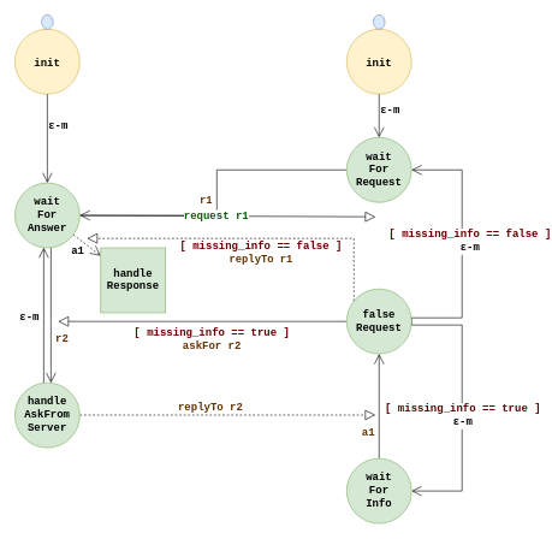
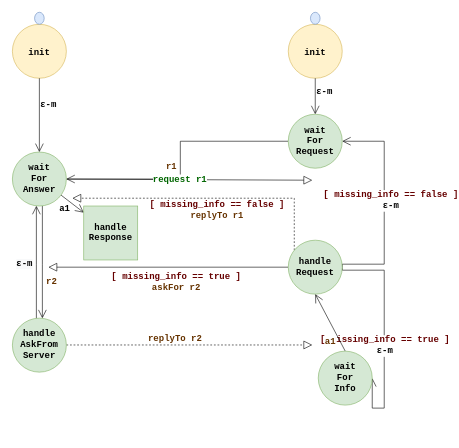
- <mxCell id="22" value="&lt;b&gt;a1&lt;/b&gt;" style="edgeStyle=none;rounded=0;orthogonalLoop=1;jettySize=auto;html=1;fontFamily=Courier New;fontSize=15;endArrow=open;endFill=0;endSize=12;labelBackgroundColor=none;dashed=1;" parent="1" source="23" target="29" edge="1"><mxGeometry x="-0.249" y="-14" relative="1" as="geometry"><mxPoint as="offset" /></mxGeometry></mxCell>
+ <mxCell id="22" value="&lt;b&gt;a1&lt;/b&gt;" style="edgeStyle=none;rounded=0;orthogonalLoop=1;jettySize=auto;html=1;fontFamily=Courier New;fontSize=15;endArrow=open;endFill=0;endSize=12;labelBackgroundColor=none;" parent="1" source="23" target="29" edge="1"><mxGeometry x="-0.249" y="-14" relative="1" as="geometry"><mxPoint as="offset" /></mxGeometry></mxCell>
- <mxCell id="14" value="false&lt;br&gt;Request" style="ellipse;whiteSpace=wrap;html=1;aspect=fixed;fontFamily=Courier New;fontStyle=1;fontSize=15;fillColor=#d5e8d4;strokeColor=#82b366;" parent="1" vertex="1"><mxGeometry x="480" y="400" width="90" height="90" as="geometry" /></mxCell>
+ <mxCell id="14" value="handle&lt;br&gt;Request" style="ellipse;whiteSpace=wrap;html=1;aspect=fixed;fontFamily=Courier New;fontStyle=1;fontSize=15;fillColor=#d5e8d4;strokeColor=#82b366;" parent="1" vertex="1"><mxGeometry x="480" y="400" width="90" height="90" as="geometry" /></mxCell>
- <mxCell id="16" value="wait&lt;br&gt;For&lt;br&gt;Info" style="ellipse;whiteSpace=wrap;html=1;aspect=fixed;fontFamily=Courier New;fontStyle=1;fontSize=15;fillColor=#d5e8d4;strokeColor=#82b366;" parent="1" vertex="1"><mxGeometry x="480" y="635" width="90" height="90" as="geometry" /></mxCell>
+ <mxCell id="16" value="wait&lt;br&gt;For&lt;br&gt;Info" style="ellipse;whiteSpace=wrap;html=1;aspect=fixed;fontFamily=Courier New;fontStyle=1;fontSize=15;fillColor=#d5e8d4;strokeColor=#82b366;" parent="1" vertex="1"><mxGeometry x="530" y="585" width="90" height="90" as="geometry" /></mxCell>
